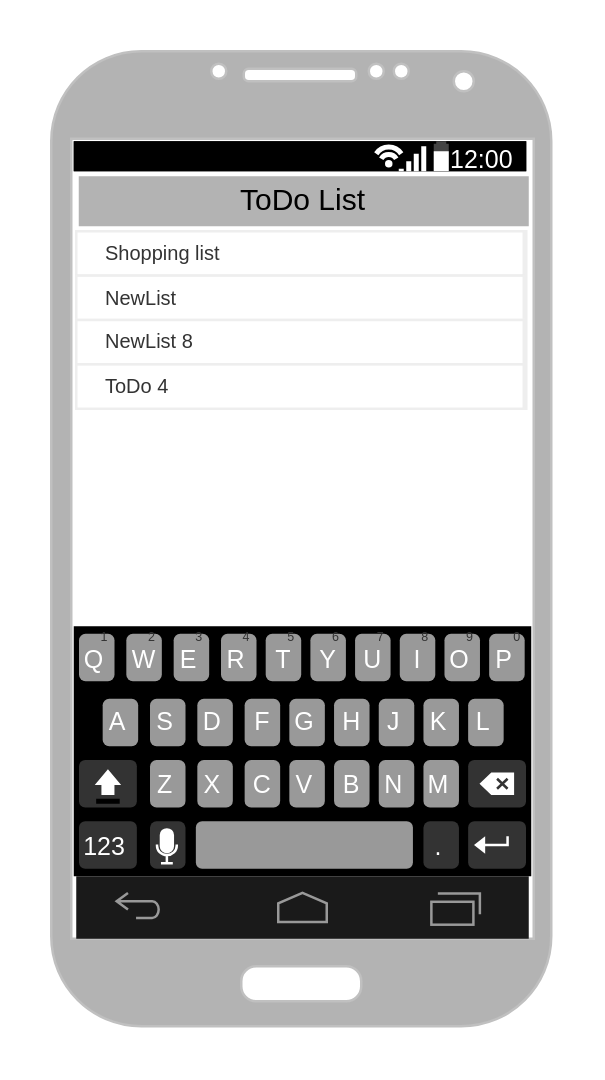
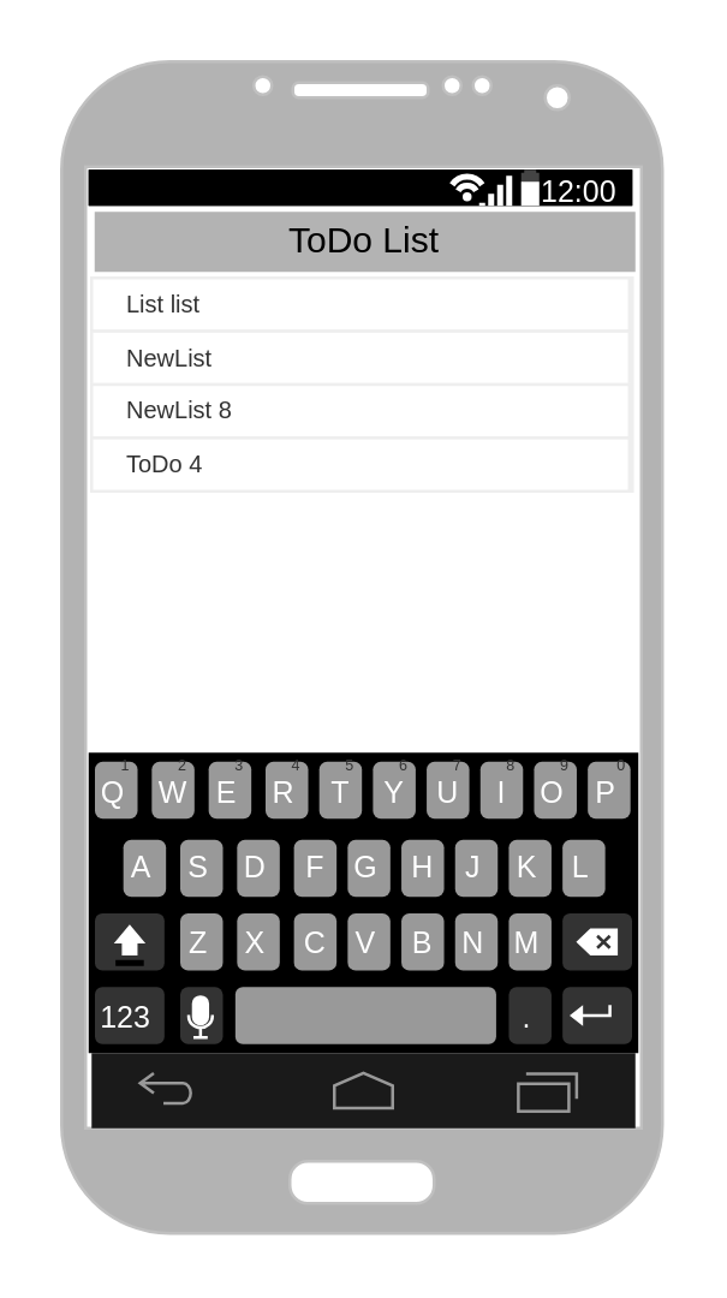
- <mxCell id="5" value="&lt;div&gt;Shopping list&lt;/div&gt;" style="strokeColor=inherit;fillColor=inherit;gradientColor=inherit;strokeWidth=1;html=1;shadow=0;dashed=0;shape=mxgraph.android.rrect;rSize=0;align=left;spacingLeft=10;fontSize=8;fontColor=#333333;" vertex="1" parent="4"><mxGeometry width="179.006" height="17.75" as="geometry" /></mxCell>
+ <mxCell id="5" value="&lt;div&gt;List list&lt;/div&gt;" style="strokeColor=inherit;fillColor=inherit;gradientColor=inherit;strokeWidth=1;html=1;shadow=0;dashed=0;shape=mxgraph.android.rrect;rSize=0;align=left;spacingLeft=10;fontSize=8;fontColor=#333333;" vertex="1" parent="4"><mxGeometry width="179.006" height="17.75" as="geometry" /></mxCell>
